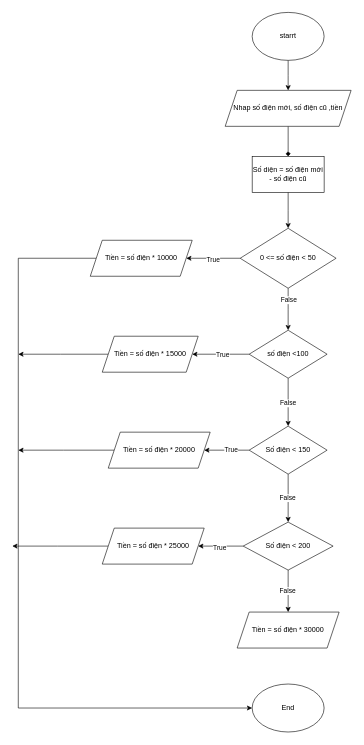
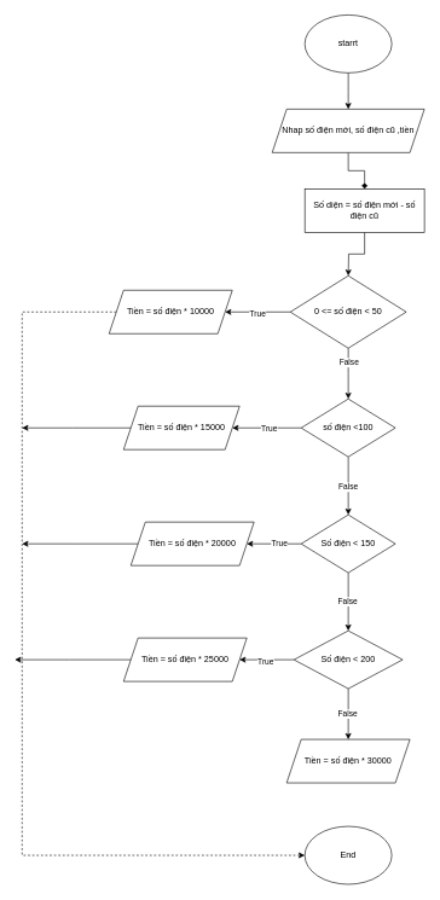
- <mxCell id="7" value="Số diện = số điện mới - số điện cũ" style="rounded=0;whiteSpace=wrap;html=1;" parent="1" vertex="1"><mxGeometry x="420" y="260" width="120" height="60" as="geometry" /></mxCell>
+ <mxCell id="7" value="Số diện = số điện mới - số điện cũ" style="rounded=0;whiteSpace=wrap;html=1;" parent="1" vertex="1"><mxGeometry x="420" y="260" width="165" height="60" as="geometry" /></mxCell>
- <mxCell id="28" style="edgeStyle=orthogonalEdgeStyle;rounded=0;orthogonalLoop=1;jettySize=auto;html=1;entryX=0;entryY=0.5;entryDx=0;entryDy=0;" parent="1" source="29" target="37" edge="1"><mxGeometry relative="1" as="geometry"><mxPoint x="30" y="1170" as="targetPoint" /><Array as="points"><mxPoint x="30" y="430" /><mxPoint x="30" y="1180" /></Array></mxGeometry></mxCell>
+ <mxCell id="28" style="edgeStyle=orthogonalEdgeStyle;rounded=0;orthogonalLoop=1;jettySize=auto;html=1;entryX=0;entryY=0.5;entryDx=0;entryDy=0;dashed=1;" parent="1" source="29" target="37" edge="1"><mxGeometry relative="1" as="geometry"><mxPoint x="30" y="1170" as="targetPoint" /><Array as="points"><mxPoint x="30" y="430" /><mxPoint x="30" y="1180" /></Array></mxGeometry></mxCell>
